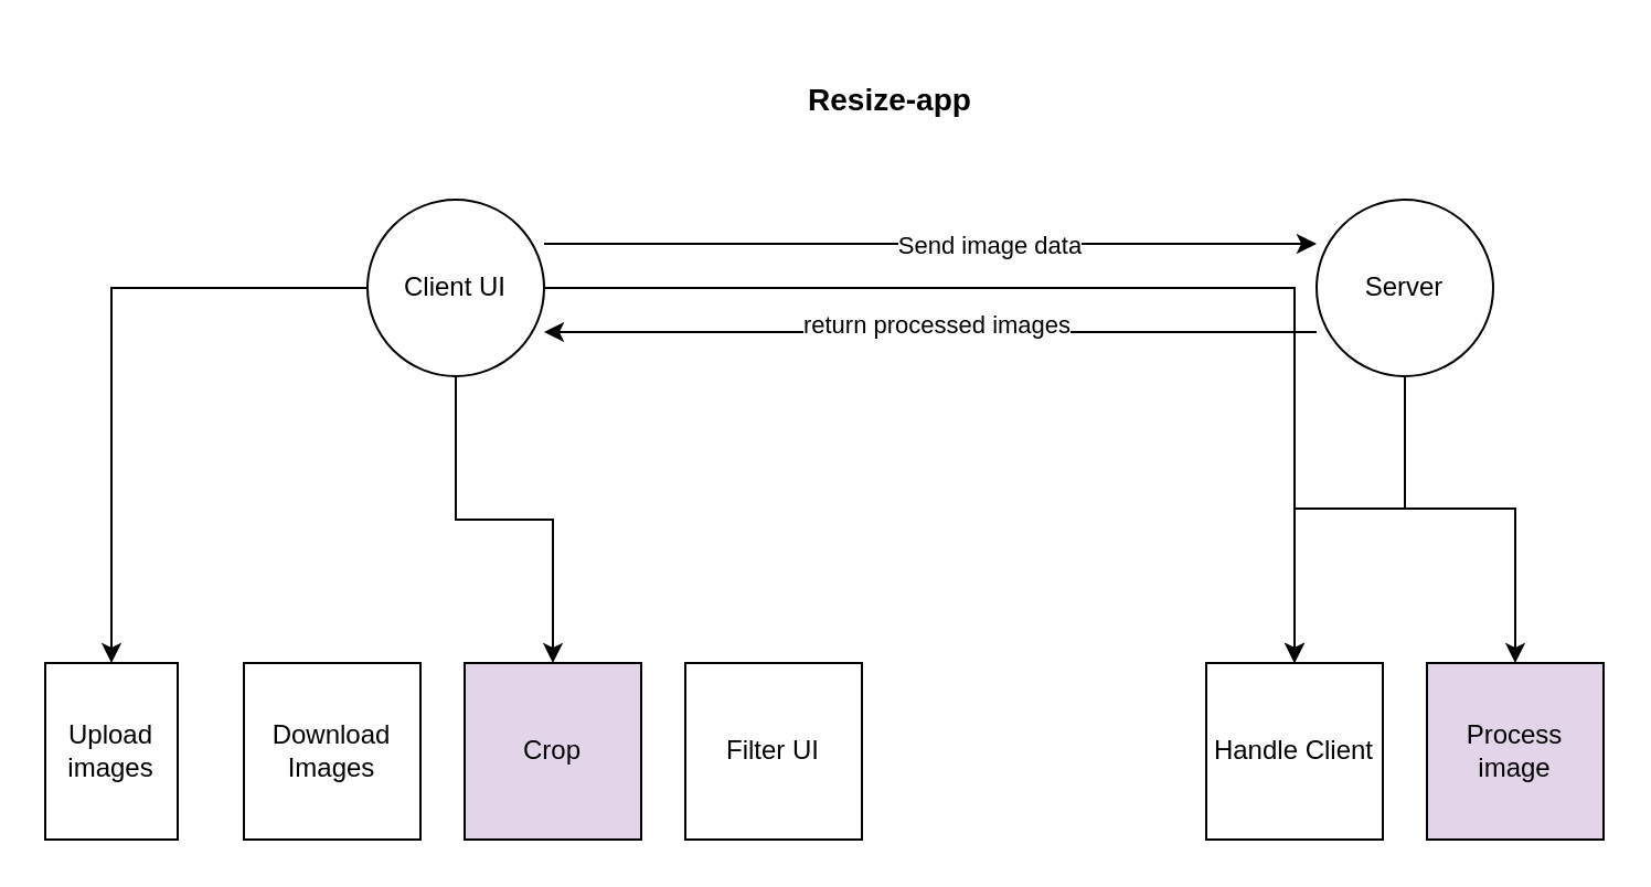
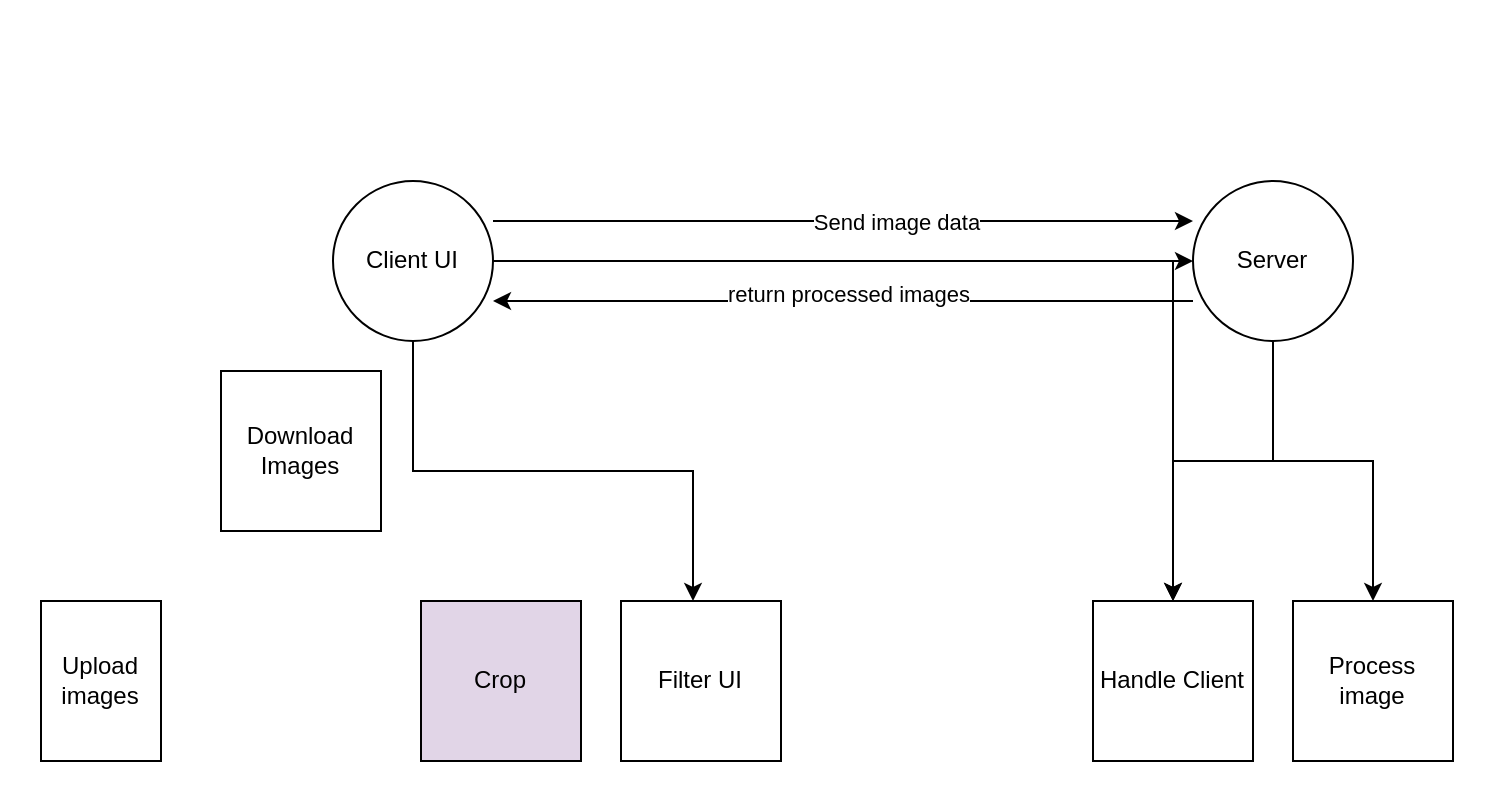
- <mxCell id="18" value="Resize-app" style="text;html=1;align=center;verticalAlign=middle;whiteSpace=wrap;rounded=0;fontStyle=1;fontSize=14;" parent="1" vertex="1"><mxGeometry x="330" y="20" width="146" height="50" as="geometry" /></mxCell>
- <mxCell id="2" style="edgeStyle=orthogonalEdgeStyle;rounded=0;orthogonalLoop=1;jettySize=auto;html=1;entryX=0.5;entryY=0;entryDx=0;entryDy=0;" parent="1" source="8" target="9" edge="1"><mxGeometry relative="1" as="geometry" /></mxCell>
+ <mxCell id="2" style="edgeStyle=orthogonalEdgeStyle;rounded=0;orthogonalLoop=1;jettySize=auto;html=1;" parent="1" source="8" target="15" edge="1"><mxGeometry relative="1" as="geometry" /></mxCell>
+ <mxCell id="5" style="edgeStyle=orthogonalEdgeStyle;rounded=0;orthogonalLoop=1;jettySize=auto;html=1;" parent="1" source="8" target="11" edge="1"><mxGeometry relative="1" as="geometry"><Array as="points"><mxPoint x="206" y="235" /><mxPoint x="346" y="235" /></Array></mxGeometry></mxCell>
- <mxCell id="4" style="edgeStyle=orthogonalEdgeStyle;rounded=0;orthogonalLoop=1;jettySize=auto;html=1;" parent="1" source="8" target="12" edge="1"><mxGeometry relative="1" as="geometry" /></mxCell>
- <mxCell id="10" value="Download Images" style="whiteSpace=wrap;html=1;aspect=fixed;" parent="1" vertex="1"><mxGeometry x="110" y="300" width="80" height="80" as="geometry" /></mxCell>
+ <mxCell id="10" value="Download Images" style="whiteSpace=wrap;html=1;aspect=fixed;" parent="1" vertex="1"><mxGeometry x="110" y="185" width="80" height="80" as="geometry" /></mxCell>
- <mxCell id="16" value="Process image" style="whiteSpace=wrap;html=1;aspect=fixed;fillColor=#e1d5e7;" parent="1" vertex="1"><mxGeometry x="646" y="300" width="80" height="80" as="geometry" /></mxCell>
+ <mxCell id="16" value="Process image" style="whiteSpace=wrap;html=1;aspect=fixed;" parent="1" vertex="1"><mxGeometry x="646" y="300" width="80" height="80" as="geometry" /></mxCell>
